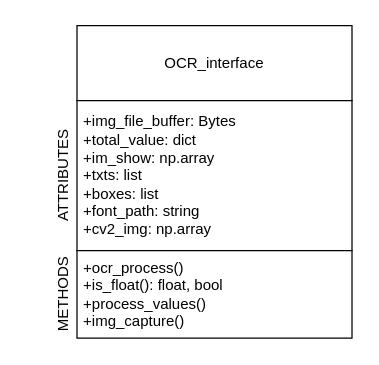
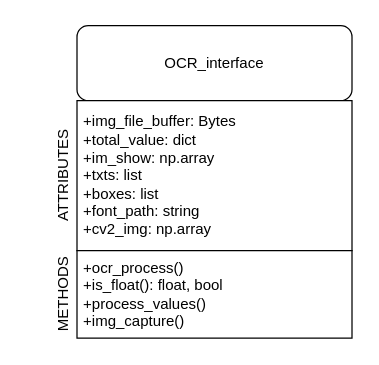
- <mxCell id="3" value="OCR_interface" style="rounded=0;whiteSpace=wrap;html=1;" vertex="1" parent="2"><mxGeometry x="26" width="220" height="60" as="geometry" /></mxCell>
+ <mxCell id="3" value="OCR_interface" style="whiteSpace=wrap;html=1;rounded=1;" vertex="1" parent="2"><mxGeometry x="26" width="220" height="60" as="geometry" /></mxCell>
